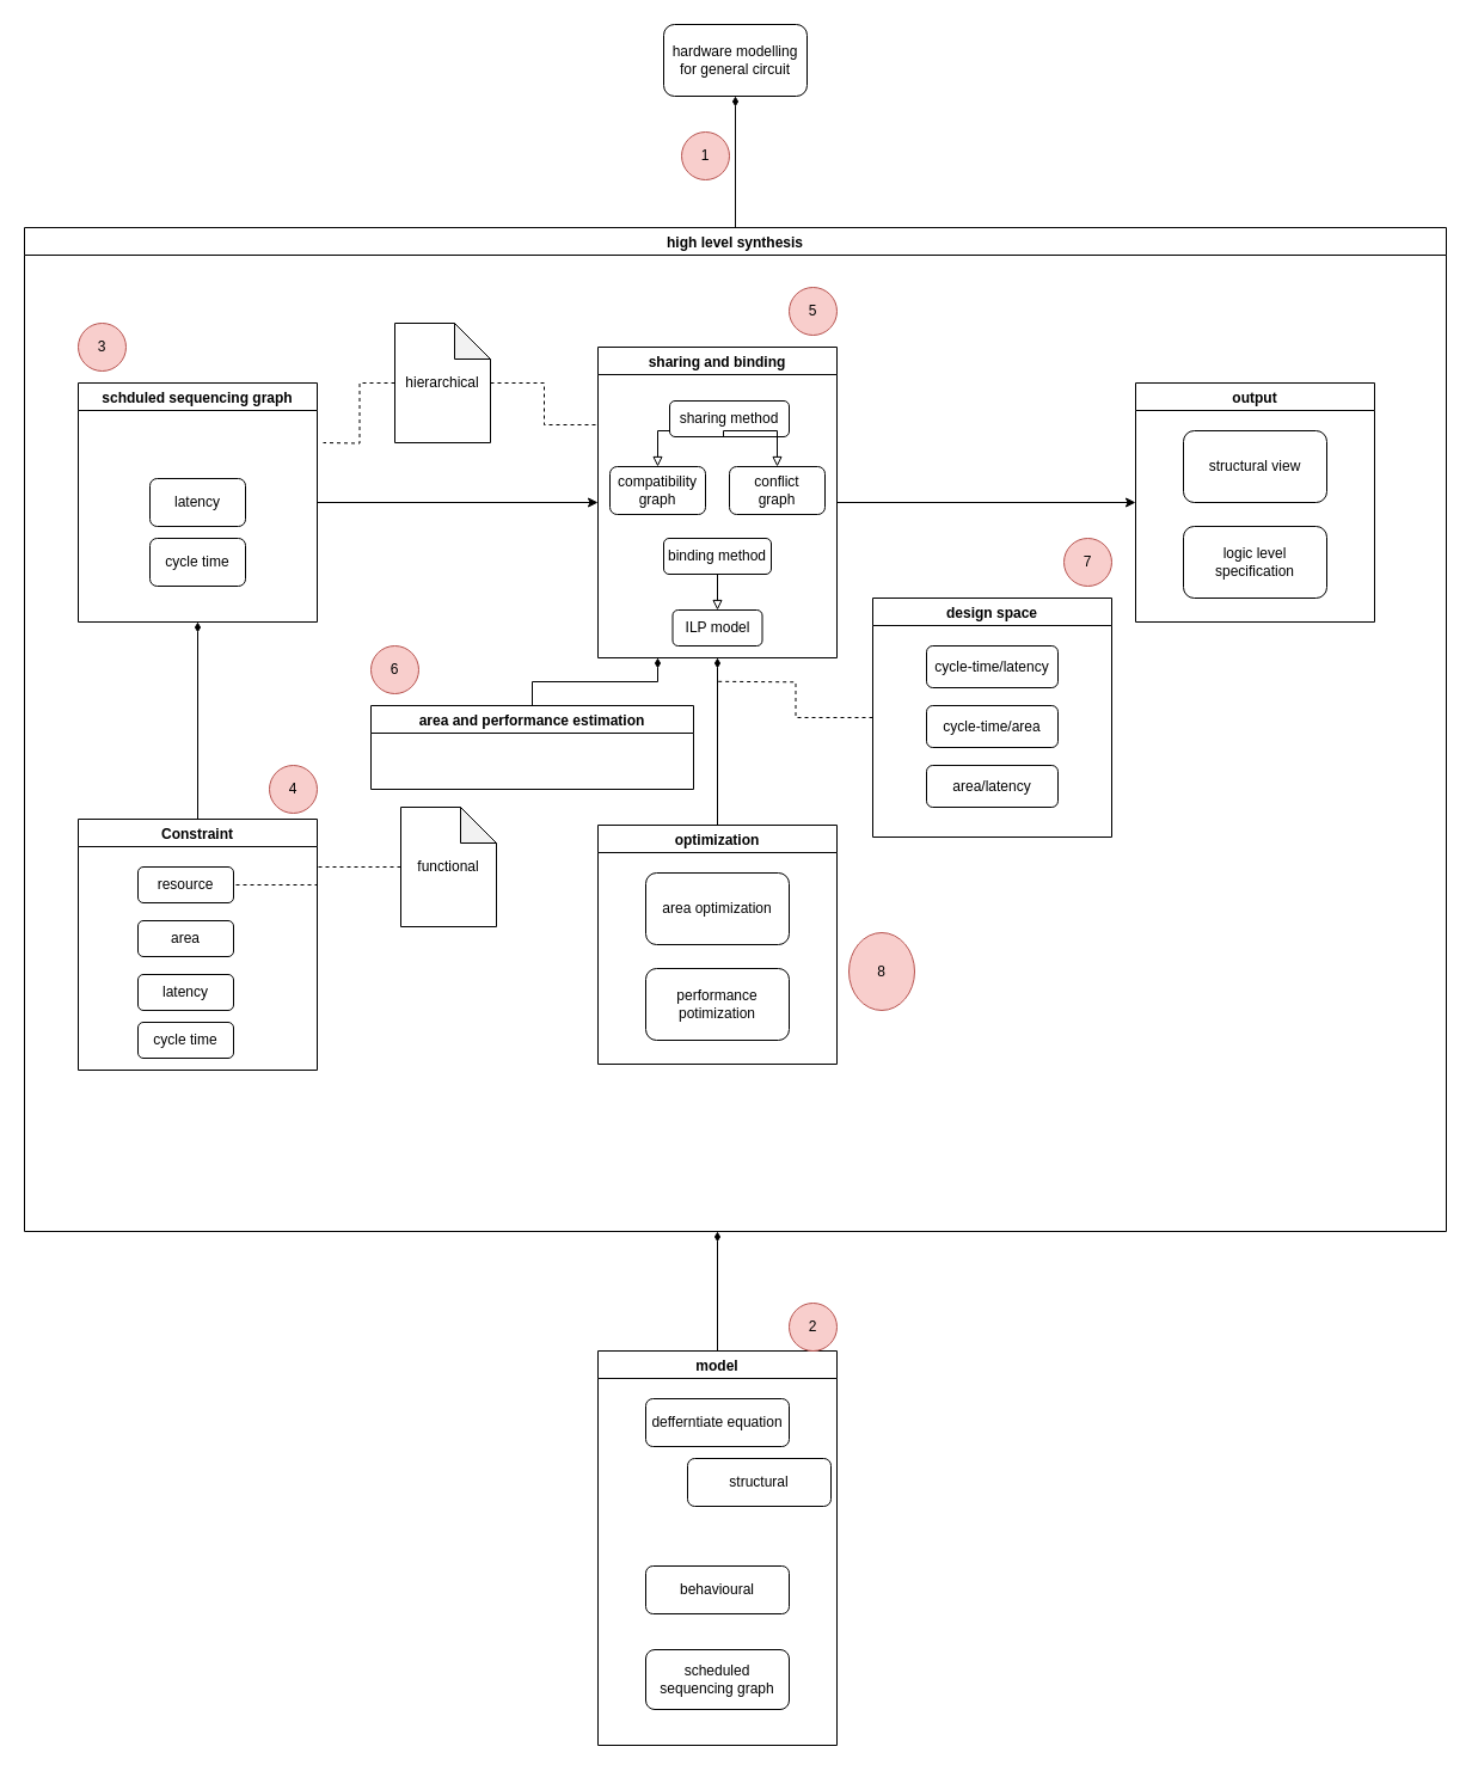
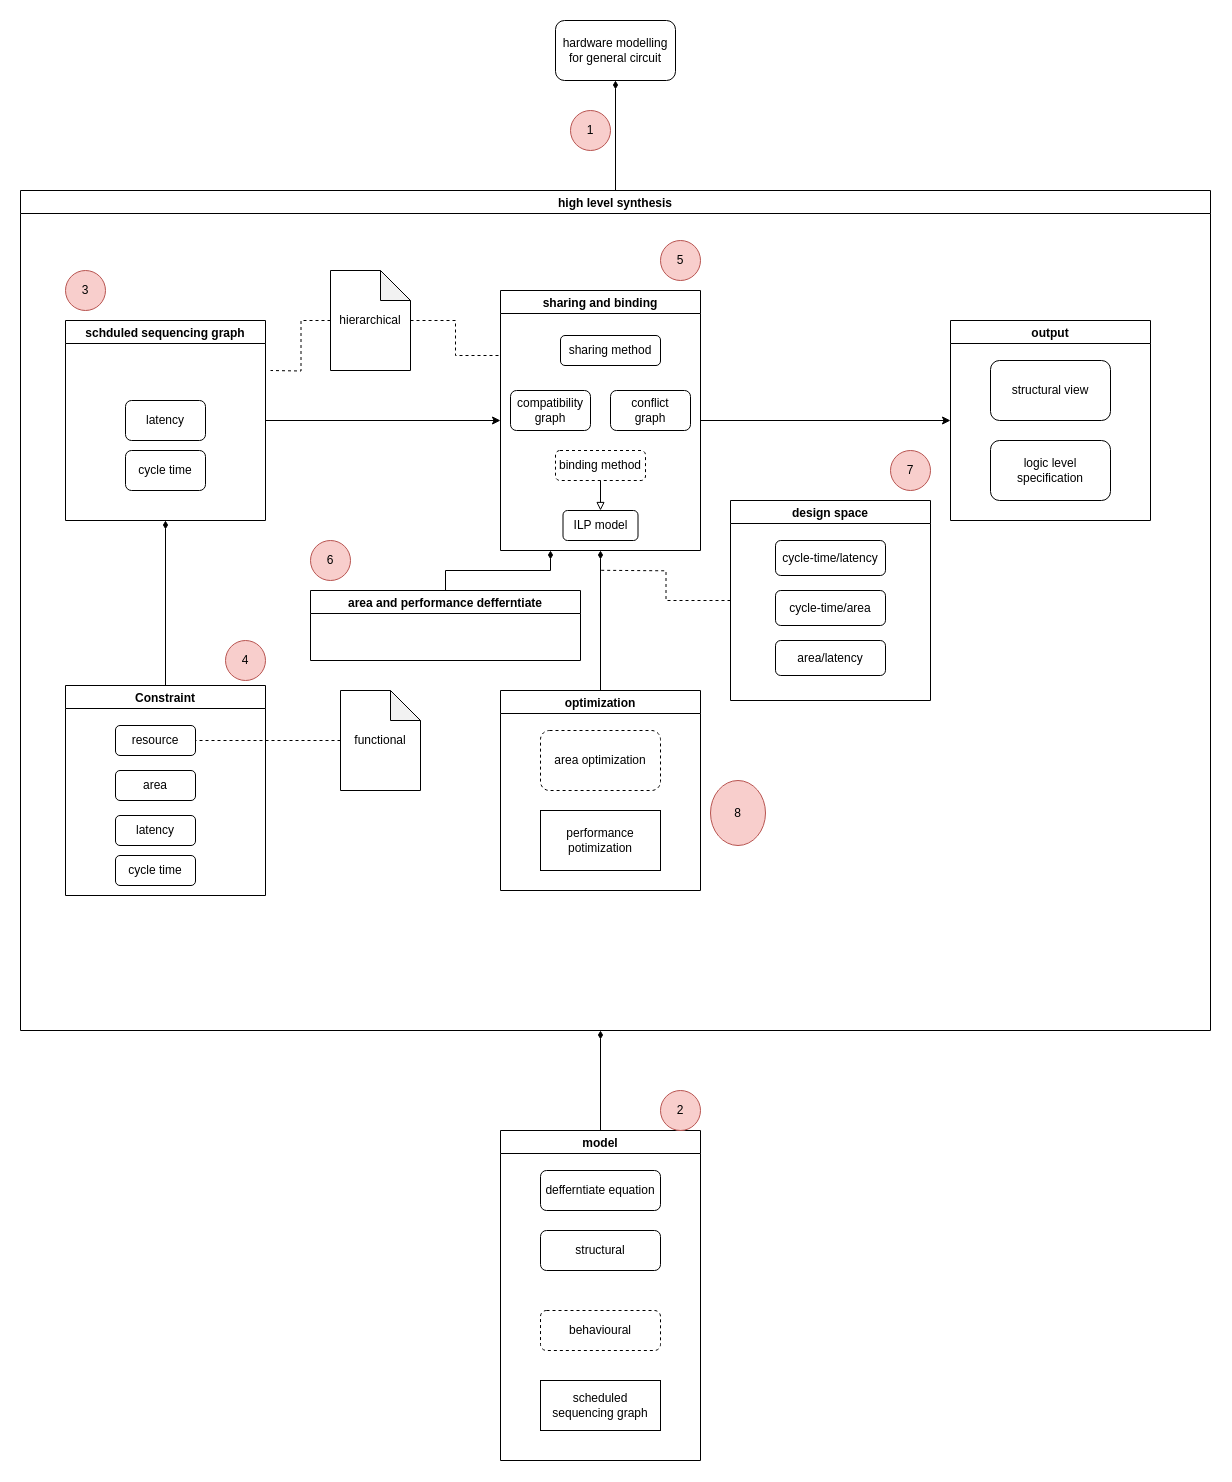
- <mxCell id="20" style="edgeStyle=orthogonalEdgeStyle;rounded=0;orthogonalLoop=1;jettySize=auto;html=1;endArrow=block;endFill=0;exitX=0.5;exitY=1;exitDx=0;exitDy=0;" edge="1" parent="12" source="17" target="18"><mxGeometry relative="1" as="geometry"><Array as="points"><mxPoint x="105" y="70" /><mxPoint x="150" y="70" /></Array></mxGeometry></mxCell>
- <mxCell id="19" style="edgeStyle=orthogonalEdgeStyle;rounded=0;orthogonalLoop=1;jettySize=auto;html=1;endArrow=block;endFill=0;" edge="1" parent="12" source="17" target="16"><mxGeometry relative="1" as="geometry"><Array as="points"><mxPoint x="105" y="70" /><mxPoint x="50" y="70" /></Array></mxGeometry></mxCell>
- <mxCell id="14" value="binding method" style="rounded=1;whiteSpace=wrap;html=1;" parent="12" vertex="1"><mxGeometry x="55" y="160" width="90" height="30" as="geometry" /></mxCell>
+ <mxCell id="14" value="binding method" style="rounded=1;whiteSpace=wrap;html=1;dashed=1;" parent="12" vertex="1"><mxGeometry x="55" y="160" width="90" height="30" as="geometry" /></mxCell>
- <mxCell id="45" value="area and performance estimation" style="swimlane;" vertex="1" parent="3"><mxGeometry x="290" y="400" width="270" height="70" as="geometry" /></mxCell>
+ <mxCell id="45" value="area and performance defferntiate" style="swimlane;" vertex="1" parent="3"><mxGeometry x="290" y="400" width="270" height="70" as="geometry" /></mxCell>
- <mxCell id="39" value="functional" style="shape=note;whiteSpace=wrap;html=1;backgroundOutline=1;darkOpacity=0.05;" vertex="1" parent="3"><mxGeometry x="315" y="485" width="80" height="100" as="geometry" /></mxCell>
+ <mxCell id="39" value="functional" style="shape=note;whiteSpace=wrap;html=1;backgroundOutline=1;darkOpacity=0.05;" vertex="1" parent="3"><mxGeometry x="320" y="500" width="80" height="100" as="geometry" /></mxCell>
- <mxCell id="6" value="area optimization" style="rounded=1;whiteSpace=wrap;html=1;" parent="4" vertex="1"><mxGeometry x="40" y="40" width="120" height="60" as="geometry" /></mxCell>
+ <mxCell id="6" value="area optimization" style="rounded=1;whiteSpace=wrap;html=1;dashed=1;" parent="4" vertex="1"><mxGeometry x="40" y="40" width="120" height="60" as="geometry" /></mxCell>
- <mxCell id="5" value="performance potimization" style="rounded=1;whiteSpace=wrap;html=1;" parent="4" vertex="1"><mxGeometry x="40" y="120" width="120" height="60" as="geometry" /></mxCell>
+ <mxCell id="5" value="performance potimization" style="whiteSpace=wrap;html=1;rounded=0;" parent="4" vertex="1"><mxGeometry x="40" y="120" width="120" height="60" as="geometry" /></mxCell>
- <mxCell id="54" value="structural" style="rounded=1;whiteSpace=wrap;html=1;" vertex="1" parent="51"><mxGeometry x="75" y="90" width="120" height="40" as="geometry" /></mxCell>
+ <mxCell id="54" value="structural" style="rounded=1;whiteSpace=wrap;html=1;" vertex="1" parent="51"><mxGeometry x="40" y="100" width="120" height="40" as="geometry" /></mxCell>
- <mxCell id="55" value="behavioural" style="rounded=1;whiteSpace=wrap;html=1;" vertex="1" parent="51"><mxGeometry x="40" y="180" width="120" height="40" as="geometry" /></mxCell>
+ <mxCell id="55" value="behavioural" style="rounded=1;whiteSpace=wrap;html=1;dashed=1;" vertex="1" parent="51"><mxGeometry x="40" y="180" width="120" height="40" as="geometry" /></mxCell>
- <mxCell id="52" value="scheduled sequencing graph" style="rounded=1;whiteSpace=wrap;html=1;" vertex="1" parent="51"><mxGeometry x="40" y="250" width="120" height="50" as="geometry" /></mxCell>
+ <mxCell id="52" value="scheduled sequencing graph" style="whiteSpace=wrap;html=1;rounded=0;" vertex="1" parent="51"><mxGeometry x="40" y="250" width="120" height="50" as="geometry" /></mxCell>
